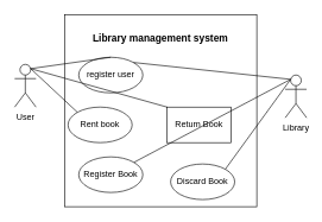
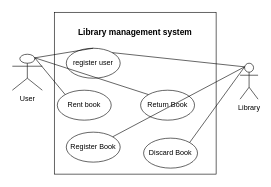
- <mxCell id="2" value="User&lt;div&gt;&lt;br&gt;&lt;/div&gt;" style="shape=umlActor;verticalLabelPosition=bottom;verticalAlign=top;html=1;outlineConnect=0;" parent="1" vertex="1"><mxGeometry x="20" y="90" width="30" height="60" as="geometry" /></mxCell>
+ <mxCell id="2" value="User&lt;div&gt;&lt;br&gt;&lt;/div&gt;" style="shape=umlActor;verticalLabelPosition=bottom;verticalAlign=top;html=1;outlineConnect=0;" parent="1" vertex="1"><mxGeometry x="20" y="90" width="50" height="60" as="geometry" /></mxCell>
- <mxCell id="6" value="Return Book" style="whiteSpace=wrap;html=1;rounded=0;" parent="1" vertex="1"><mxGeometry x="234" y="150" width="90" height="50" as="geometry" /></mxCell>
+ <mxCell id="6" value="Return Book" style="ellipse;whiteSpace=wrap;html=1;" parent="1" vertex="1"><mxGeometry x="234" y="150" width="90" height="50" as="geometry" /></mxCell>
